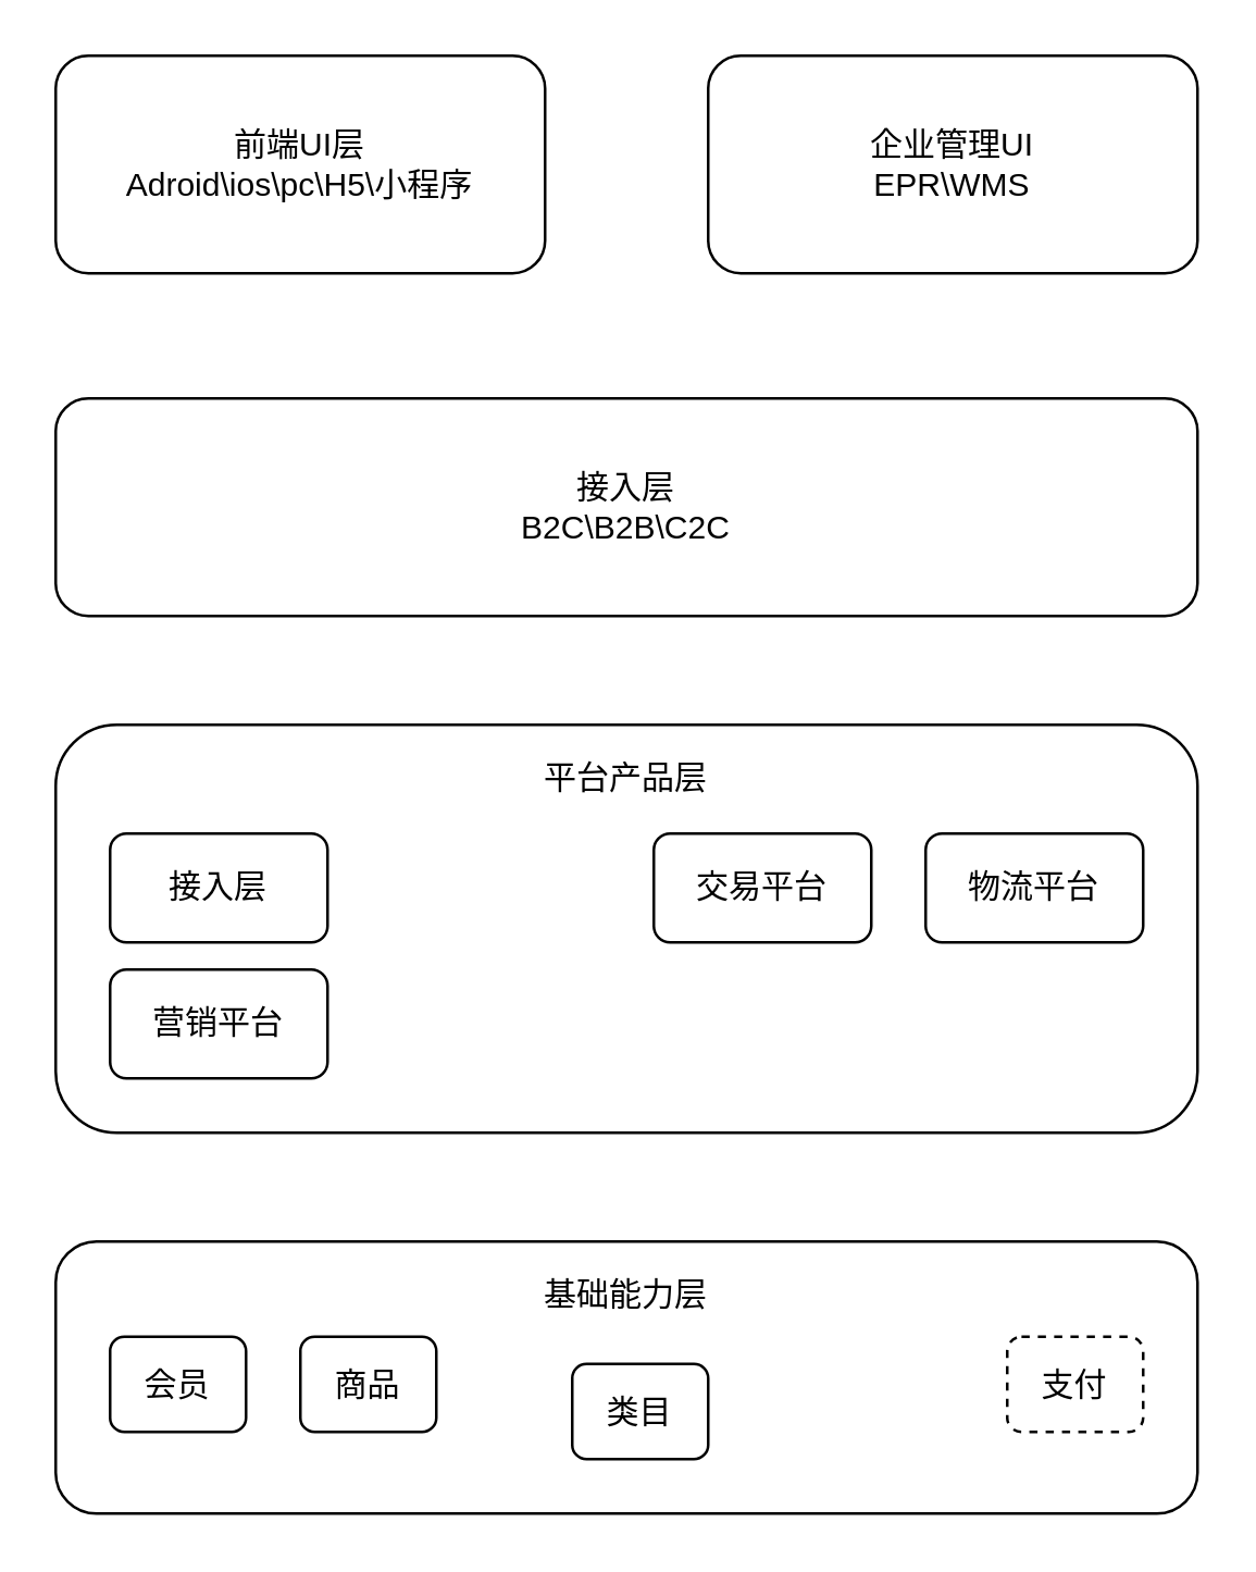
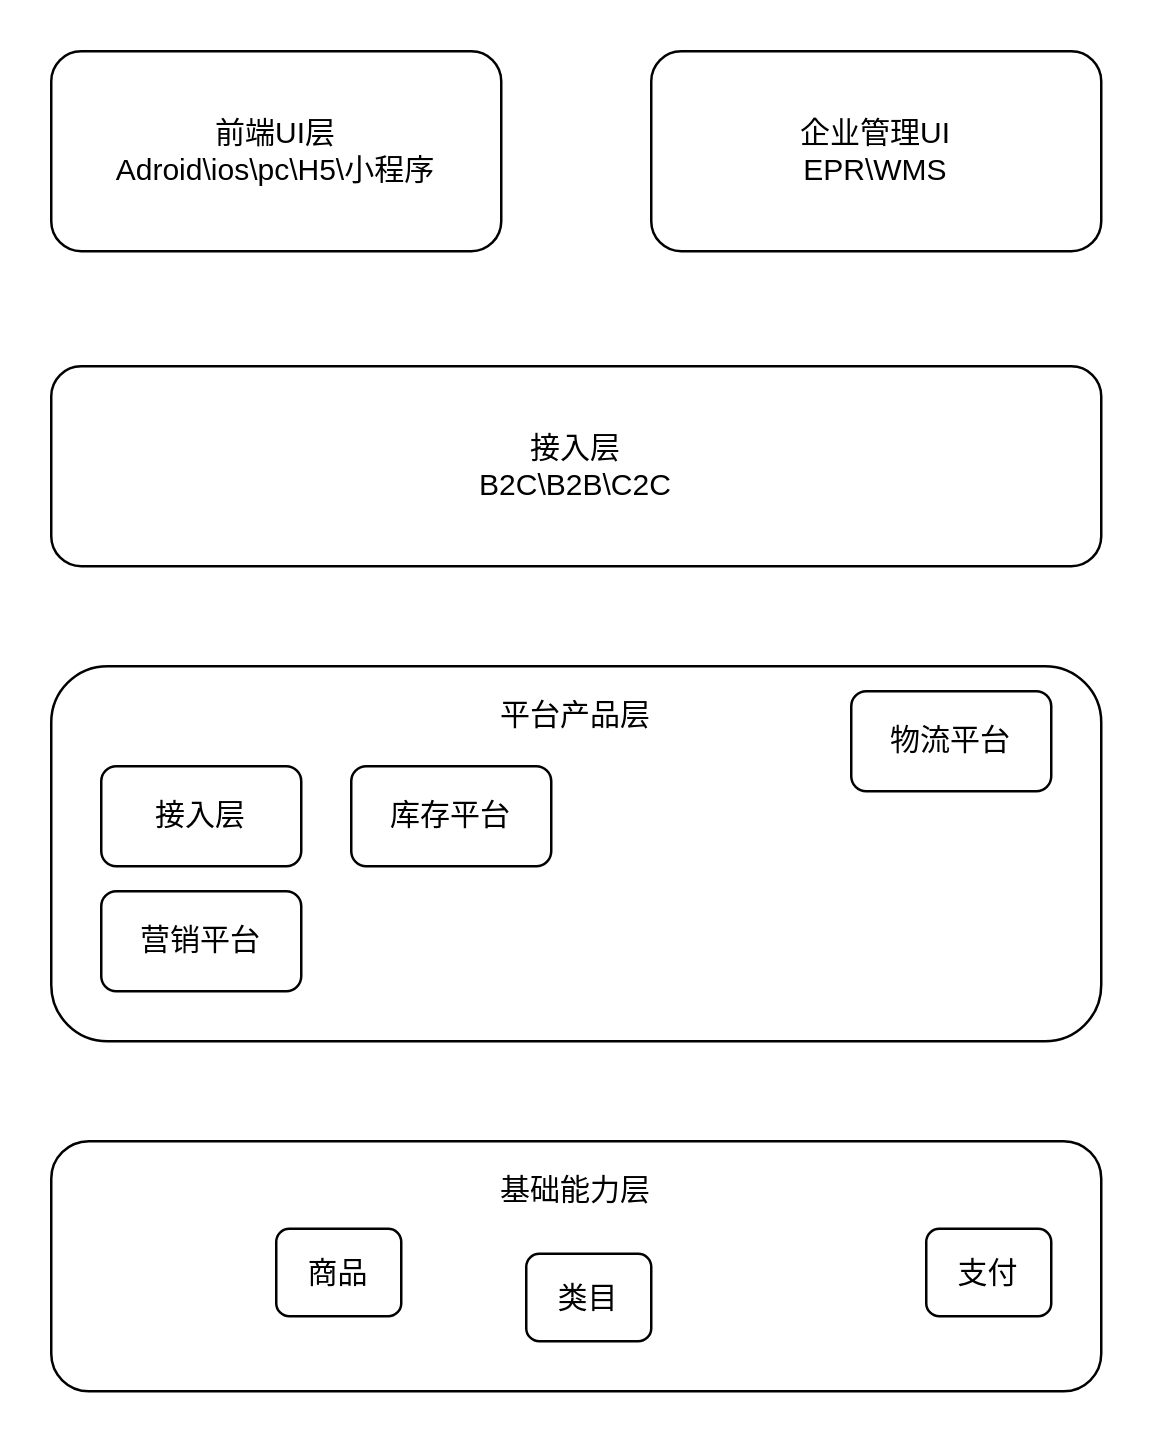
+ <mxCell id="8" value="库存平台" style="rounded=1;whiteSpace=wrap;html=1;" vertex="1" parent="1"><mxGeometry x="140" y="306" width="80" height="40" as="geometry" /></mxCell>
- <mxCell id="9" value="交易平台" style="rounded=1;whiteSpace=wrap;html=1;" vertex="1" parent="1"><mxGeometry x="240" y="306" width="80" height="40" as="geometry" /></mxCell>
- <mxCell id="10" value="物流平台" style="rounded=1;whiteSpace=wrap;html=1;" vertex="1" parent="1"><mxGeometry x="340" y="306" width="80" height="40" as="geometry" /></mxCell>
+ <mxCell id="10" value="物流平台" style="rounded=1;whiteSpace=wrap;html=1;" vertex="1" parent="1"><mxGeometry x="340" y="276" width="80" height="40" as="geometry" /></mxCell>
- <mxCell id="14" value="会员" style="rounded=1;whiteSpace=wrap;html=1;" vertex="1" parent="1"><mxGeometry x="40" y="491" width="50" height="35" as="geometry" /></mxCell>
- <mxCell id="17" value="支付" style="rounded=1;whiteSpace=wrap;html=1;dashed=1;" vertex="1" parent="1"><mxGeometry x="370" y="491" width="50" height="35" as="geometry" /></mxCell>
+ <mxCell id="17" value="支付" style="rounded=1;whiteSpace=wrap;html=1;" vertex="1" parent="1"><mxGeometry x="370" y="491" width="50" height="35" as="geometry" /></mxCell>
